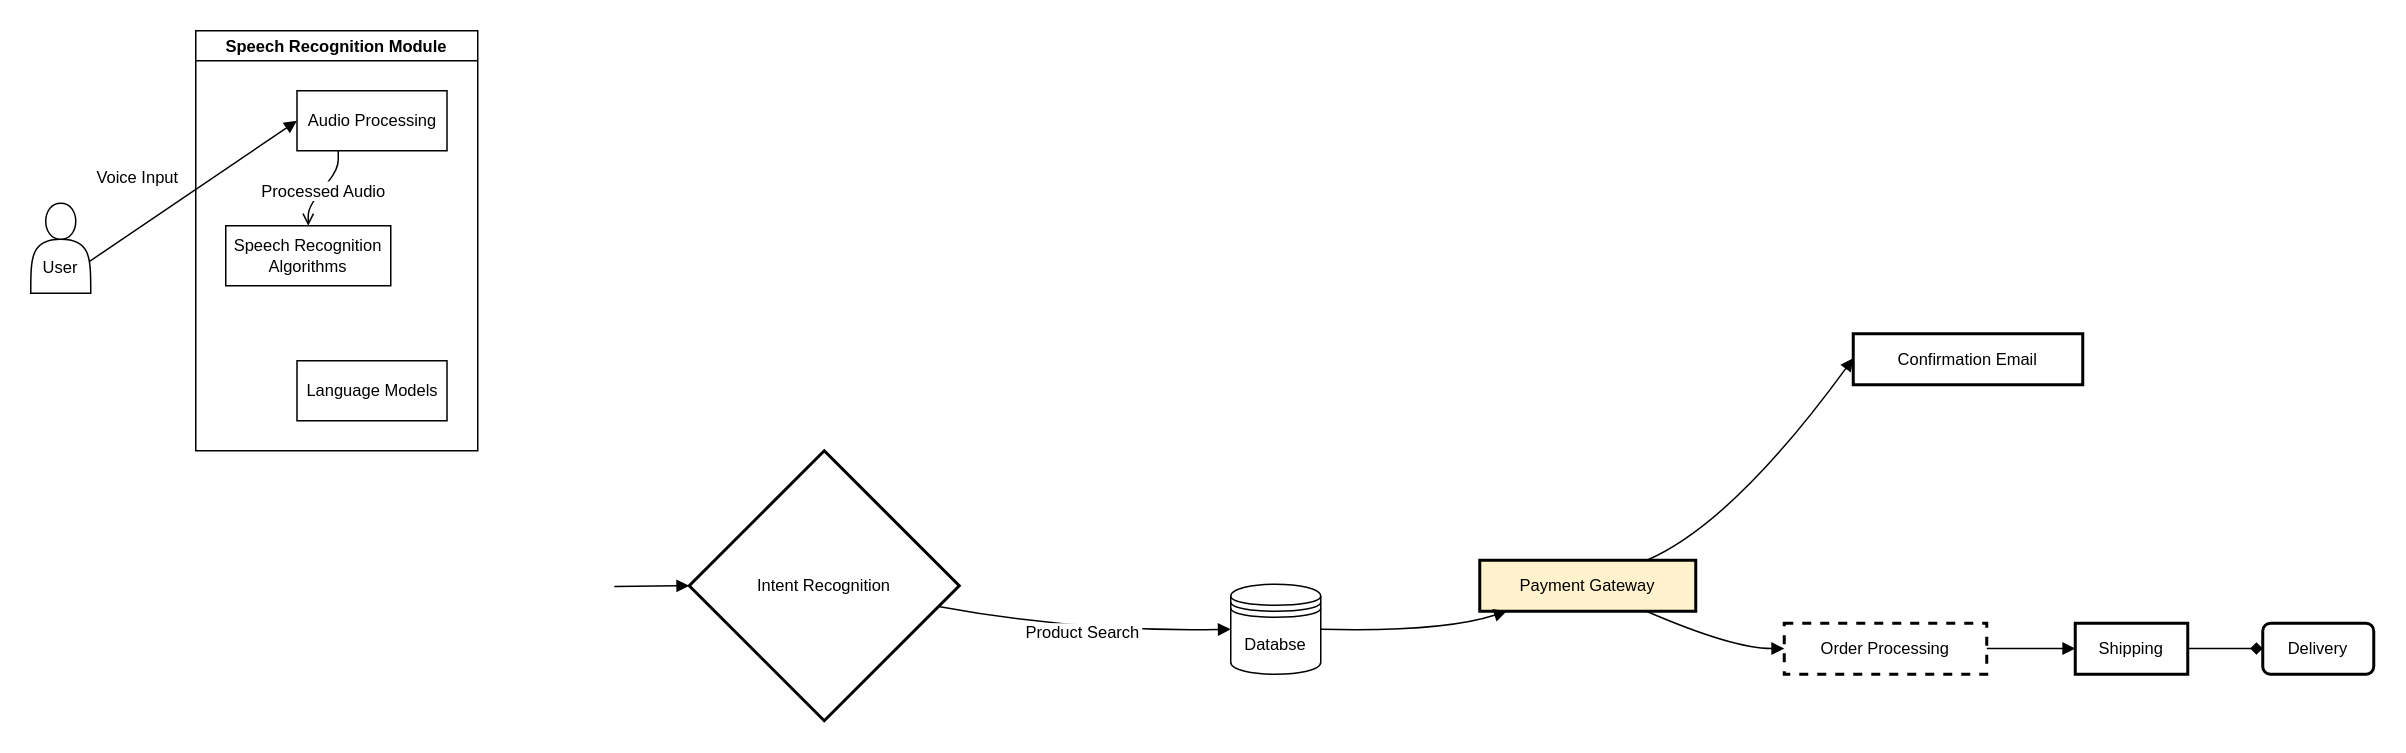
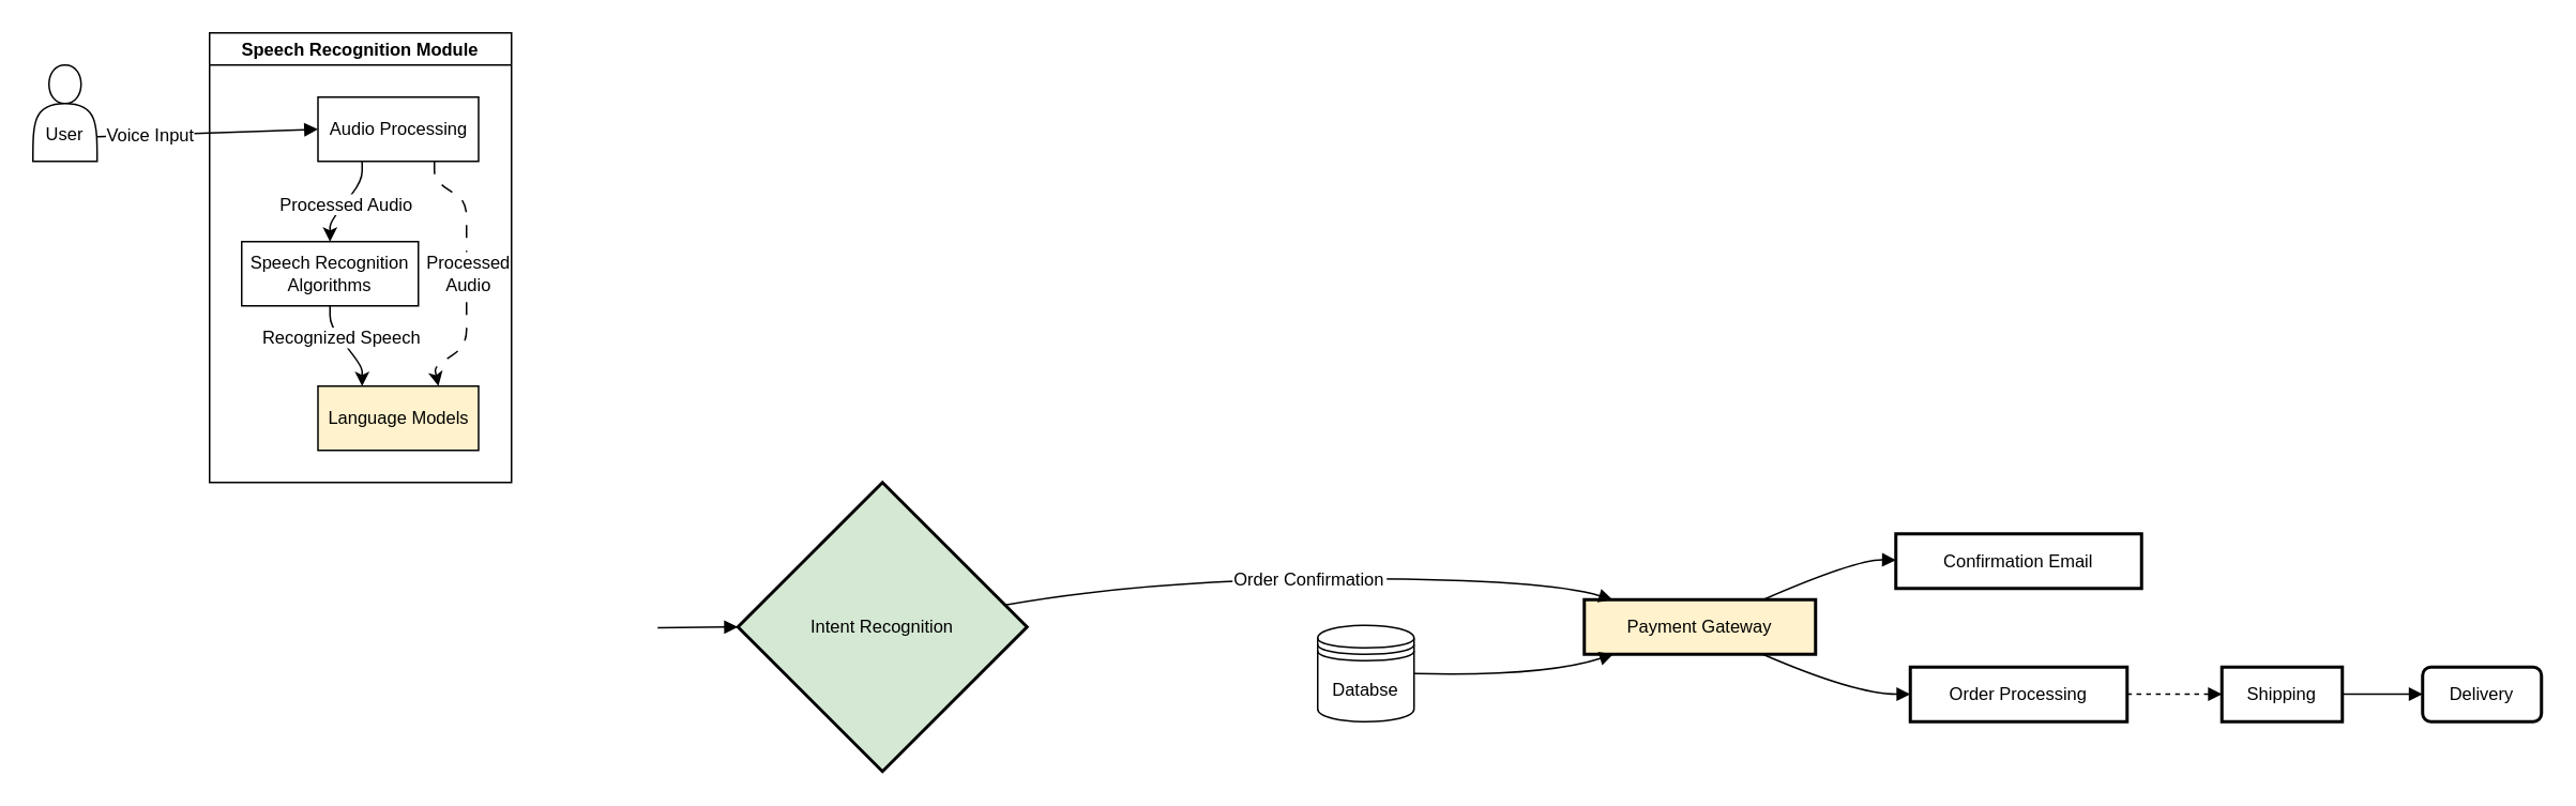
- <mxCell id="23" value="" style="html=1;rounded=1;curved=0;sourcePerimeterSpacing=0;targetPerimeterSpacing=0;startSize=6;endSize=6;noEdgeStyle=1;orthogonal=1;fontSize=11;endArrow=open;" edge="1" parent="20" source="21" target="22"><mxGeometry relative="1" as="geometry"><Array as="points"><mxPoint x="95" y="92" /><mxPoint x="75" y="118" /></Array></mxGeometry></mxCell>
+ <mxCell id="23" value="" style="html=1;rounded=1;curved=0;sourcePerimeterSpacing=0;targetPerimeterSpacing=0;startSize=6;endSize=6;noEdgeStyle=1;orthogonal=1;fontSize=11;" edge="1" parent="20" source="21" target="22"><mxGeometry relative="1" as="geometry"><Array as="points"><mxPoint x="95" y="92" /><mxPoint x="75" y="118" /></Array></mxGeometry></mxCell>
- <mxCell id="19" value="&lt;br style=&quot;font-size: 11px;&quot;&gt;&lt;br style=&quot;font-size: 11px;&quot;&gt;User" style="shape=actor;whiteSpace=wrap;html=1;fontSize=11;" vertex="1" parent="1"><mxGeometry x="20" y="135" width="40" height="60" as="geometry" /></mxCell>
+ <mxCell id="19" value="&lt;br style=&quot;font-size: 11px;&quot;&gt;&lt;br style=&quot;font-size: 11px;&quot;&gt;User" style="shape=actor;whiteSpace=wrap;html=1;fontSize=11;" vertex="1" parent="1"><mxGeometry x="20" y="40" width="40" height="60" as="geometry" /></mxCell>
+ <mxCell id="28" value="" style="html=1;rounded=1;curved=0;sourcePerimeterSpacing=0;targetPerimeterSpacing=0;startSize=6;endSize=6;noEdgeStyle=1;orthogonal=1;fontSize=11;" edge="1" parent="20" source="22" target="27"><mxGeometry relative="1" as="geometry"><Array as="points"><mxPoint x="75" y="182" /><mxPoint x="95" y="208" /></Array></mxGeometry></mxCell>
+ <mxCell id="29" value="Recognized Speech" style="edgeLabel;html=1;align=center;verticalAlign=middle;resizable=0;points=[];fontSize=11;" vertex="1" connectable="0" parent="28"><mxGeometry x="-0.242" relative="1" as="geometry"><mxPoint as="offset" /></mxGeometry></mxCell>
+ <mxCell id="25" value="" style="html=1;rounded=1;curved=0;sourcePerimeterSpacing=0;targetPerimeterSpacing=0;startSize=6;endSize=6;noEdgeStyle=1;orthogonal=1;fontSize=11;dashed=1;dashPattern=8 8;entryX=0.75;entryY=0;entryDx=0;entryDy=0;" edge="1" parent="20" source="21" target="27"><mxGeometry relative="1" as="geometry"><Array as="points"><mxPoint x="140" y="92" /><mxPoint x="160" y="105" /><mxPoint x="160" y="195" /><mxPoint x="140" y="208" /></Array></mxGeometry></mxCell>
+ <mxCell id="26" value="Processed &lt;br style=&quot;font-size: 11px;&quot;&gt;Audio" style="edgeLabel;html=1;align=center;verticalAlign=middle;resizable=0;points=[];fontSize=11;" vertex="1" connectable="0" parent="25"><mxGeometry x="-0.058" y="-4" relative="1" as="geometry"><mxPoint x="4" y="4" as="offset" /></mxGeometry></mxCell>
- <mxCell id="4" value="Confirmation Email" style="whiteSpace=wrap;strokeWidth=2;fontSize=11;" parent="1" vertex="1"><mxGeometry x="1235" y="222" width="153" height="34" as="geometry" /></mxCell>
+ <mxCell id="4" value="Confirmation Email" style="whiteSpace=wrap;strokeWidth=2;fontSize=11;" parent="1" vertex="1"><mxGeometry x="1180" y="332" width="153" height="34" as="geometry" /></mxCell>
- <mxCell id="27" value="Language Models" style="whiteSpace=wrap;html=1;fontSize=11;" vertex="1" parent="20"><mxGeometry x="67.5" y="220" width="100" height="40" as="geometry" /></mxCell>
+ <mxCell id="27" value="Language Models" style="whiteSpace=wrap;html=1;fontSize=11;fillColor=#fff2cc;" vertex="1" parent="20"><mxGeometry x="67.5" y="220" width="100" height="40" as="geometry" /></mxCell>
+ <mxCell id="12" value="Order Confirmation" style="curved=1;startArrow=none;endArrow=block;exitX=1.001;exitY=0.41;entryX=0.129;entryY=0.009;fontSize=11;" parent="1" source="2" target="3" edge="1"><mxGeometry relative="1" as="geometry"><Array as="points"><mxPoint x="718" y="360" /><mxPoint x="961" y="360" /></Array></mxGeometry></mxCell>
- <mxCell id="2" value="Intent Recognition" style="rhombus;strokeWidth=2;whiteSpace=wrap;fontSize=11;" parent="1" vertex="1"><mxGeometry x="459" width="180" height="180" as="geometry" y="300" /></mxCell>
+ <mxCell id="2" value="Intent Recognition" style="rhombus;strokeWidth=2;whiteSpace=wrap;fontSize=11;fillColor=#d5e8d4;" parent="1" vertex="1"><mxGeometry x="459" width="180" height="180" as="geometry" y="300" /></mxCell>
- <mxCell id="11" value="Product Search" style="curved=1;startArrow=none;endArrow=block;exitX=1.001;exitY=0.591;entryX=0;entryY=0.5;entryDx=0;entryDy=0;fontSize=11;" parent="1" source="2" target="18" edge="1"><mxGeometry relative="1" as="geometry"><Array as="points"><mxPoint x="718" y="421" /></Array><mxPoint x="830" y="420" as="targetPoint" /></mxGeometry></mxCell>
- <mxCell id="16" value="" style="curved=1;startArrow=none;endArrow=block;exitX=0.996;exitY=0.495;entryX=-0.004;entryY=0.495;fontSize=11;" parent="1" source="5" target="6" edge="1"><mxGeometry relative="1" as="geometry"><Array as="points" /></mxGeometry></mxCell>
+ <mxCell id="16" value="" style="curved=1;startArrow=none;endArrow=block;exitX=0.996;exitY=0.495;entryX=-0.004;entryY=0.495;fontSize=11;dashed=1;" parent="1" source="5" target="6" edge="1"><mxGeometry relative="1" as="geometry"><Array as="points" /></mxGeometry></mxCell>
- <mxCell id="17" value="" style="curved=1;startArrow=none;endArrow=diamond;exitX=0.998;exitY=0.495;entryX=-0.002;entryY=0.495;fontSize=11;" parent="1" source="6" target="7" edge="1"><mxGeometry relative="1" as="geometry"><Array as="points" /></mxGeometry></mxCell>
+ <mxCell id="17" value="" style="curved=1;startArrow=none;endArrow=block;exitX=0.998;exitY=0.495;entryX=-0.002;entryY=0.495;fontSize=11;" parent="1" source="6" target="7" edge="1"><mxGeometry relative="1" as="geometry"><Array as="points" /></mxGeometry></mxCell>
- <mxCell id="5" value="Order Processing" style="whiteSpace=wrap;strokeWidth=2;fontSize=11;dashed=1;" parent="1" vertex="1"><mxGeometry x="1189" y="415" width="135" height="34" as="geometry" /></mxCell>
+ <mxCell id="5" value="Order Processing" style="whiteSpace=wrap;strokeWidth=2;fontSize=11;" parent="1" vertex="1"><mxGeometry x="1189" y="415" width="135" height="34" as="geometry" /></mxCell>
